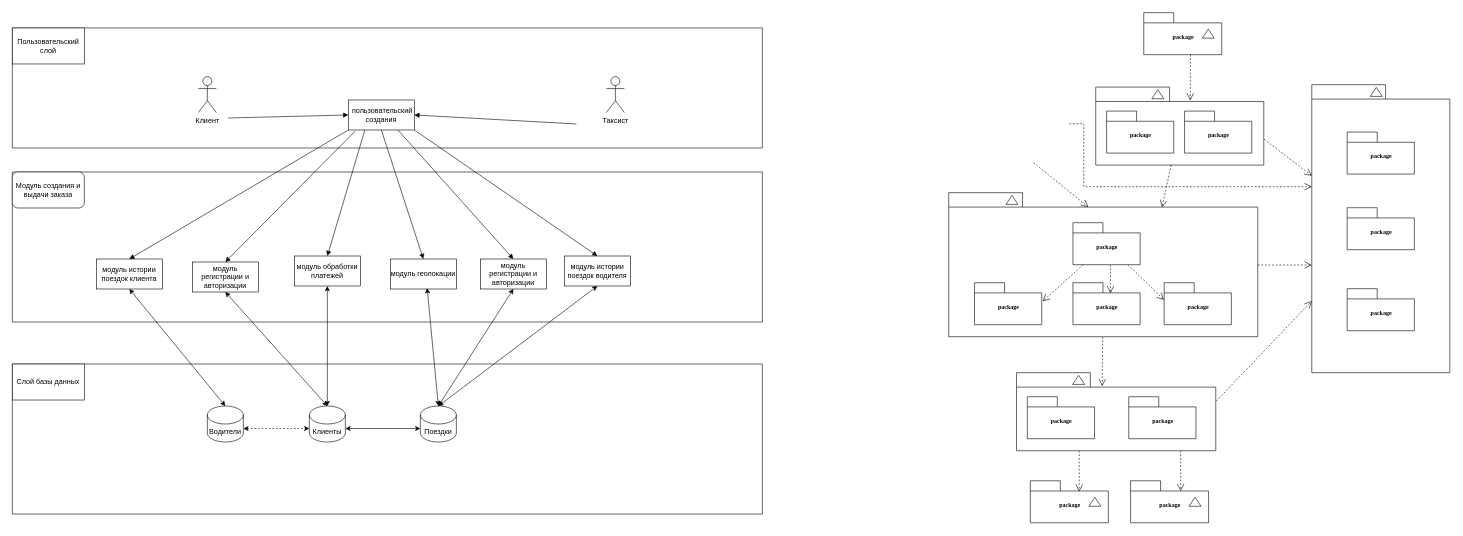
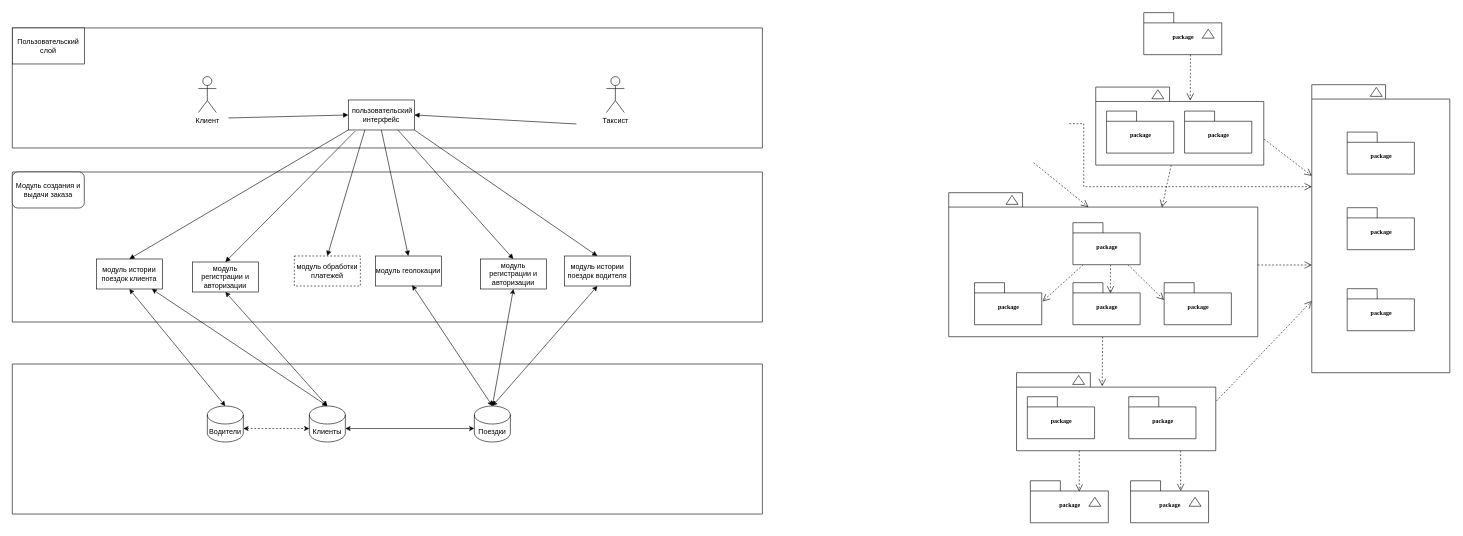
- <mxCell id="48" value="&amp;nbsp;пользовательский создания" style="html=1;whiteSpace=wrap;" parent="46" vertex="1"><mxGeometry x="560" y="120" width="110" height="50" as="geometry" /></mxCell>
+ <mxCell id="48" value="&amp;nbsp;пользовательский интерфейс" style="html=1;whiteSpace=wrap;" parent="46" vertex="1"><mxGeometry x="560" y="120" width="110" height="50" as="geometry" /></mxCell>
- <mxCell id="55" value="модуль обработки платежей" style="html=1;whiteSpace=wrap;" parent="53" vertex="1"><mxGeometry x="470" y="140" width="110" height="50" as="geometry" /></mxCell>
+ <mxCell id="55" value="модуль обработки платежей" style="html=1;whiteSpace=wrap;dashed=1;" parent="53" vertex="1"><mxGeometry x="470" y="140" width="110" height="50" as="geometry" /></mxCell>
- <mxCell id="54" value="модуль геолокации" style="html=1;whiteSpace=wrap;" parent="53" vertex="1"><mxGeometry x="630" y="145" width="110" height="50" as="geometry" /></mxCell>
+ <mxCell id="54" value="модуль геолокации" style="html=1;whiteSpace=wrap;" parent="53" vertex="1"><mxGeometry x="605" y="140" width="110" height="50" as="geometry" /></mxCell>
- <mxCell id="74" value="" style="endArrow=classic;startArrow=classic;html=1;rounded=0;exitX=0.5;exitY=0;exitDx=0;exitDy=0;exitPerimeter=0;entryX=0.5;entryY=1;entryDx=0;entryDy=0;" parent="1" source="70" target="55" edge="1"><mxGeometry width="50" height="50" relative="1" as="geometry"><mxPoint x="520" y="616" as="sourcePoint" /><mxPoint x="570" y="566" as="targetPoint" /></mxGeometry></mxCell>
+ <mxCell id="74" value="" style="endArrow=classic;startArrow=classic;html=1;rounded=0;exitX=0.5;exitY=0;exitDx=0;exitDy=0;exitPerimeter=0;" parent="1" source="70" target="56" edge="1"><mxGeometry width="50" height="50" relative="1" as="geometry"><mxPoint x="520" y="616" as="sourcePoint" /><mxPoint x="570" y="566" as="targetPoint" /></mxGeometry></mxCell>
- <mxCell id="68" value="Слой базы данных" style="whiteSpace=wrap;html=1;" parent="67" vertex="1"><mxGeometry width="120" height="60" as="geometry" /></mxCell>
- <mxCell id="71" value="Поездки" style="shape=cylinder3;whiteSpace=wrap;html=1;boundedLbl=1;backgroundOutline=1;size=15;" parent="67" vertex="1"><mxGeometry x="680" y="70" width="60" height="60" as="geometry" /></mxCell>
+ <mxCell id="71" value="Поездки" style="shape=cylinder3;whiteSpace=wrap;html=1;boundedLbl=1;backgroundOutline=1;size=15;" parent="67" vertex="1"><mxGeometry x="770" y="70" width="60" height="60" as="geometry" /></mxCell>
